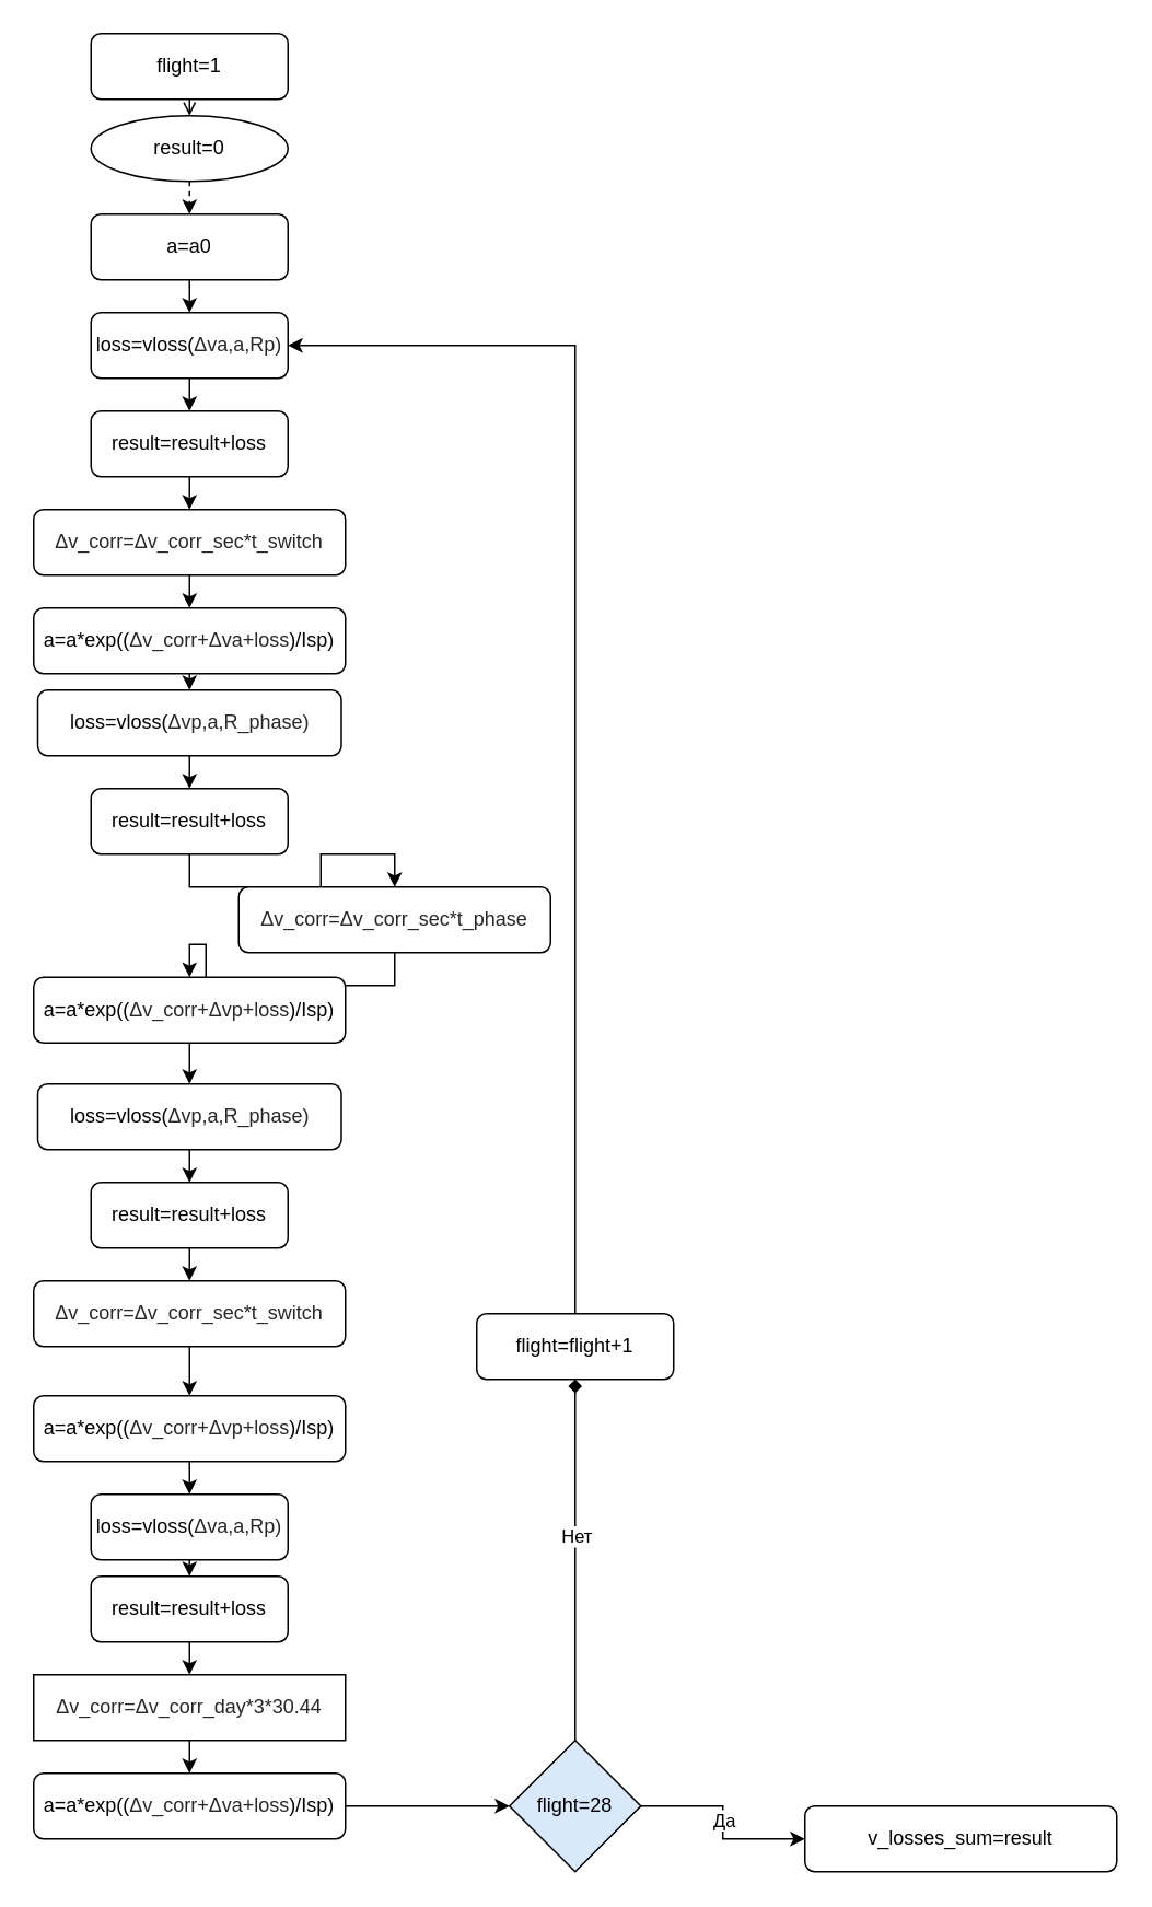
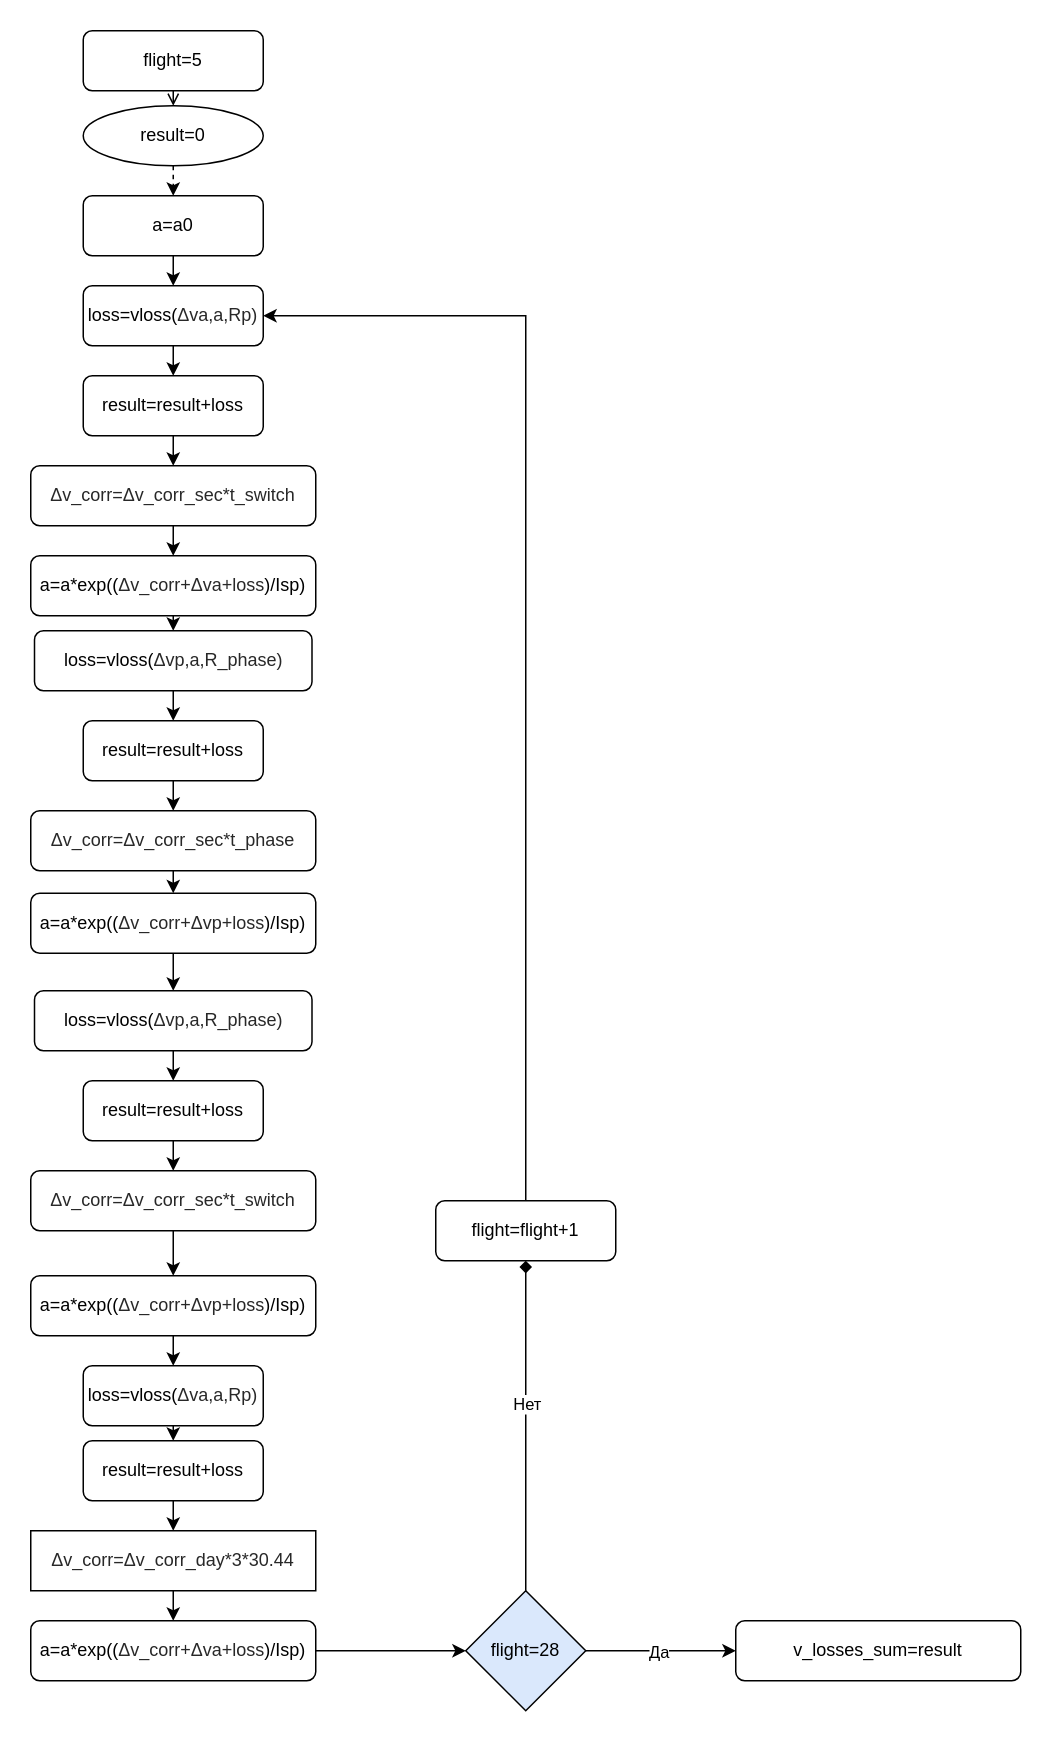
- <mxCell id="9" value="flight=1" style="rounded=1;whiteSpace=wrap;html=1;fontSize=12;glass=0;strokeWidth=1;shadow=0;" vertex="1" parent="1"><mxGeometry x="55" y="20" width="120" height="40" as="geometry" /></mxCell>
+ <mxCell id="9" value="flight=5" style="rounded=1;whiteSpace=wrap;html=1;fontSize=12;glass=0;strokeWidth=1;shadow=0;" vertex="1" parent="1"><mxGeometry x="55" y="20" width="120" height="40" as="geometry" /></mxCell>
- <mxCell id="21" value="&lt;span style=&quot;color: rgb(40, 40, 40); text-align: start; background-color: rgb(255, 255, 255);&quot;&gt;Δv_corr=&lt;/span&gt;&lt;span style=&quot;color: rgb(40, 40, 40); text-align: start; background-color: rgb(255, 255, 255);&quot;&gt;Δv_corr_sec*t_phase&lt;/span&gt;" style="rounded=1;whiteSpace=wrap;html=1;fontSize=12;glass=0;strokeWidth=1;shadow=0;" vertex="1" parent="1"><mxGeometry x="145" y="540" width="190" height="40" as="geometry" /></mxCell>
+ <mxCell id="21" value="&lt;span style=&quot;color: rgb(40, 40, 40); text-align: start; background-color: rgb(255, 255, 255);&quot;&gt;Δv_corr=&lt;/span&gt;&lt;span style=&quot;color: rgb(40, 40, 40); text-align: start; background-color: rgb(255, 255, 255);&quot;&gt;Δv_corr_sec*t_phase&lt;/span&gt;" style="rounded=1;whiteSpace=wrap;html=1;fontSize=12;glass=0;strokeWidth=1;shadow=0;" vertex="1" parent="1"><mxGeometry x="20" y="540" width="190" height="40" as="geometry" /></mxCell>
- <mxCell id="47" value="v_losses_sum=result" style="rounded=1;whiteSpace=wrap;html=1;fontSize=12;glass=0;strokeWidth=1;shadow=0;" vertex="1" parent="1"><mxGeometry x="490" y="1100" width="190" height="40" as="geometry" /></mxCell>
+ <mxCell id="47" value="v_losses_sum=result" style="rounded=1;whiteSpace=wrap;html=1;fontSize=12;glass=0;strokeWidth=1;shadow=0;" vertex="1" parent="1"><mxGeometry x="490" y="1080" width="190" height="40" as="geometry" /></mxCell>
